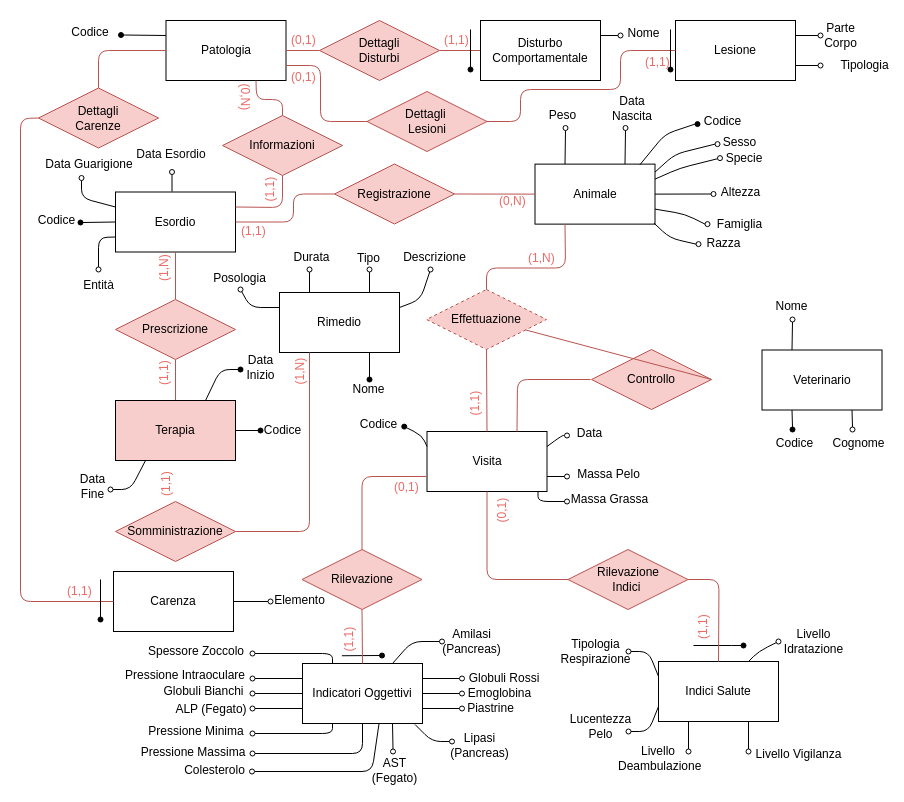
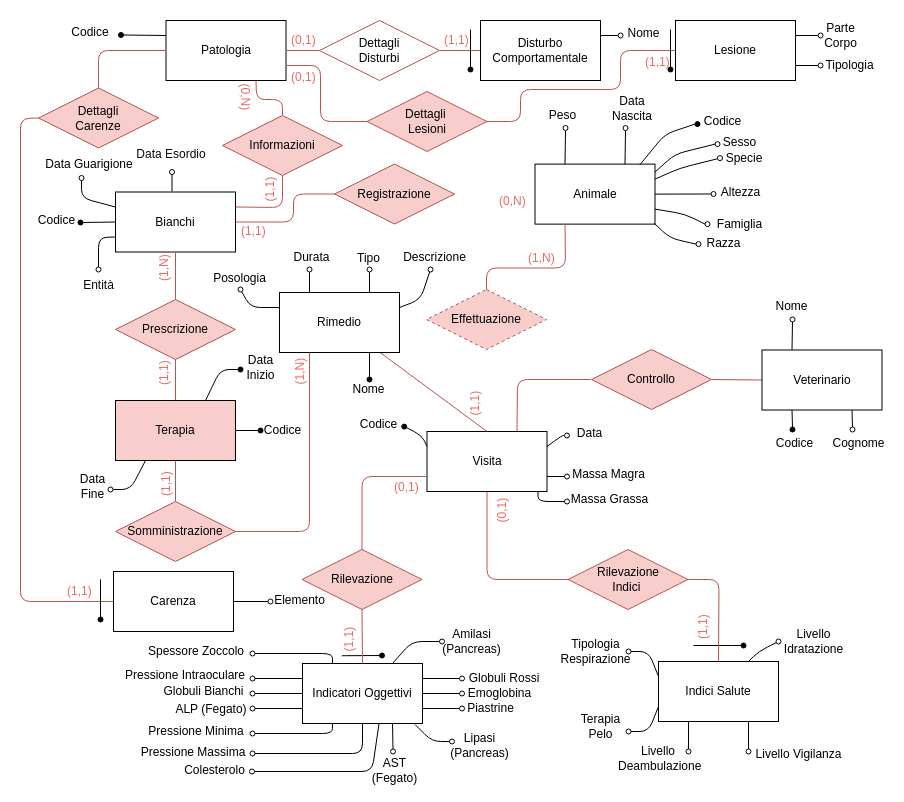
- <mxCell id="190" value="Dettagli&lt;br&gt;Disturbi" style="rhombus;whiteSpace=wrap;html=1;fillColor=#f8cecc;strokeColor=#b85450;" vertex="1" parent="1"><mxGeometry x="319" y="20" width="120" height="60" as="geometry" /></mxCell>
+ <mxCell id="190" value="Dettagli&lt;br&gt;Disturbi" style="rhombus;whiteSpace=wrap;html=1;fillColor=#ffffff;strokeColor=#b85450;" vertex="1" parent="1"><mxGeometry x="319" y="20" width="120" height="60" as="geometry" /></mxCell>
- <mxCell id="223" value="&lt;font style=&quot;font-size: 12px&quot;&gt;Tipologia&lt;/font&gt;" style="text;html=1;strokeColor=none;fillColor=none;align=center;verticalAlign=middle;whiteSpace=wrap;rounded=0;" vertex="1" parent="1"><mxGeometry x="842" y="55" width="45" height="20" as="geometry" /></mxCell>
+ <mxCell id="223" value="&lt;font style=&quot;font-size: 12px&quot;&gt;Tipologia&lt;/font&gt;" style="text;html=1;strokeColor=none;fillColor=none;align=center;verticalAlign=middle;whiteSpace=wrap;rounded=0;" vertex="1" parent="1"><mxGeometry x="827" y="55" width="45" height="20" as="geometry" /></mxCell>
- <mxCell id="86" value="" style="endArrow=none;html=1;entryX=0;entryY=0.5;entryDx=0;entryDy=0;exitX=1;exitY=0.5;exitDx=0;exitDy=0;fillColor=#f8cecc;strokeColor=#b85450;" parent="1" source="82" target="4" edge="1"><mxGeometry width="50" height="50" relative="1" as="geometry"><mxPoint x="433" y="267.5" as="sourcePoint" /><mxPoint x="483" y="217.5" as="targetPoint" /></mxGeometry></mxCell>
- <mxCell id="62" value="Esordio" style="rounded=0;whiteSpace=wrap;html=1;" parent="1" vertex="1"><mxGeometry x="115" y="191.5" width="120" height="60" as="geometry" /></mxCell>
+ <mxCell id="62" value="Bianchi" style="rounded=0;whiteSpace=wrap;html=1;" parent="1" vertex="1"><mxGeometry x="115" y="191.5" width="120" height="60" as="geometry" /></mxCell>
- <mxCell id="93" value="" style="endArrow=none;html=1;exitX=1;exitY=0.5;exitDx=0;exitDy=0;fillColor=#f8cecc;strokeColor=#b85450;" parent="1" source="92" target="83" edge="1"><mxGeometry width="50" height="50" relative="1" as="geometry"><mxPoint x="840" y="429" as="sourcePoint" /><mxPoint x="760" y="379" as="targetPoint" /></mxGeometry></mxCell>
+ <mxCell id="93" value="" style="endArrow=none;html=1;exitX=1;exitY=0.5;exitDx=0;exitDy=0;entryX=0;entryY=0.5;entryDx=0;entryDy=0;fillColor=#f8cecc;strokeColor=#b85450;" parent="1" source="92" target="94" edge="1"><mxGeometry width="50" height="50" relative="1" as="geometry"><mxPoint x="840" y="429" as="sourcePoint" /><mxPoint x="760" y="379" as="targetPoint" /></mxGeometry></mxCell>
- <mxCell id="84" value="" style="endArrow=none;html=1;entryX=0.5;entryY=1;entryDx=0;entryDy=0;exitX=0.5;exitY=0;exitDx=0;exitDy=0;fillColor=#f8cecc;strokeColor=#b85450;" parent="1" source="6" target="83" edge="1"><mxGeometry width="50" height="50" relative="1" as="geometry"><mxPoint x="513" y="417.5" as="sourcePoint" /><mxPoint x="563" y="367.5" as="targetPoint" /></mxGeometry></mxCell>
+ <mxCell id="84" value="" style="endArrow=none;html=1;exitX=0.5;exitY=0;exitDx=0;exitDy=0;fillColor=#f8cecc;strokeColor=#b85450;" parent="1" source="6" target="113" edge="1"><mxGeometry width="50" height="50" relative="1" as="geometry"><mxPoint x="513" y="417.5" as="sourcePoint" /><mxPoint x="563" y="367.5" as="targetPoint" /></mxGeometry></mxCell>
- <mxCell id="39" value="Massa Pelo" style="text;html=1;strokeColor=none;fillColor=none;align=center;verticalAlign=middle;whiteSpace=wrap;rounded=0;" parent="1" vertex="1"><mxGeometry x="569.5" y="463.5" width="77" height="20" as="geometry" /></mxCell>
+ <mxCell id="39" value="Massa Magra" style="text;html=1;strokeColor=none;fillColor=none;align=center;verticalAlign=middle;whiteSpace=wrap;rounded=0;" parent="1" vertex="1"><mxGeometry x="569.5" y="463.5" width="77" height="20" as="geometry" /></mxCell>
+ <mxCell id="111" value="" style="endArrow=none;html=1;entryX=0.5;entryY=1;entryDx=0;entryDy=0;exitX=0.5;exitY=0;exitDx=0;exitDy=0;fillColor=#f8cecc;strokeColor=#b85450;" parent="1" source="112" target="110" edge="1"><mxGeometry width="50" height="50" relative="1" as="geometry"><mxPoint x="130" y="529" as="sourcePoint" /><mxPoint x="180" y="479" as="targetPoint" /></mxGeometry></mxCell>
- <mxCell id="27" value="&lt;font style=&quot;font-size: 12px&quot;&gt;Lucentezza Pelo&lt;/font&gt;" style="text;html=1;strokeColor=none;fillColor=none;align=center;verticalAlign=middle;whiteSpace=wrap;rounded=0;" parent="1" vertex="1"><mxGeometry x="578" y="716" width="45" height="20" as="geometry" /></mxCell>
+ <mxCell id="27" value="&lt;font style=&quot;font-size: 12px&quot;&gt;Terapia Pelo&lt;/font&gt;" style="text;html=1;strokeColor=none;fillColor=none;align=center;verticalAlign=middle;whiteSpace=wrap;rounded=0;" parent="1" vertex="1"><mxGeometry x="578" y="716" width="45" height="20" as="geometry" /></mxCell>
